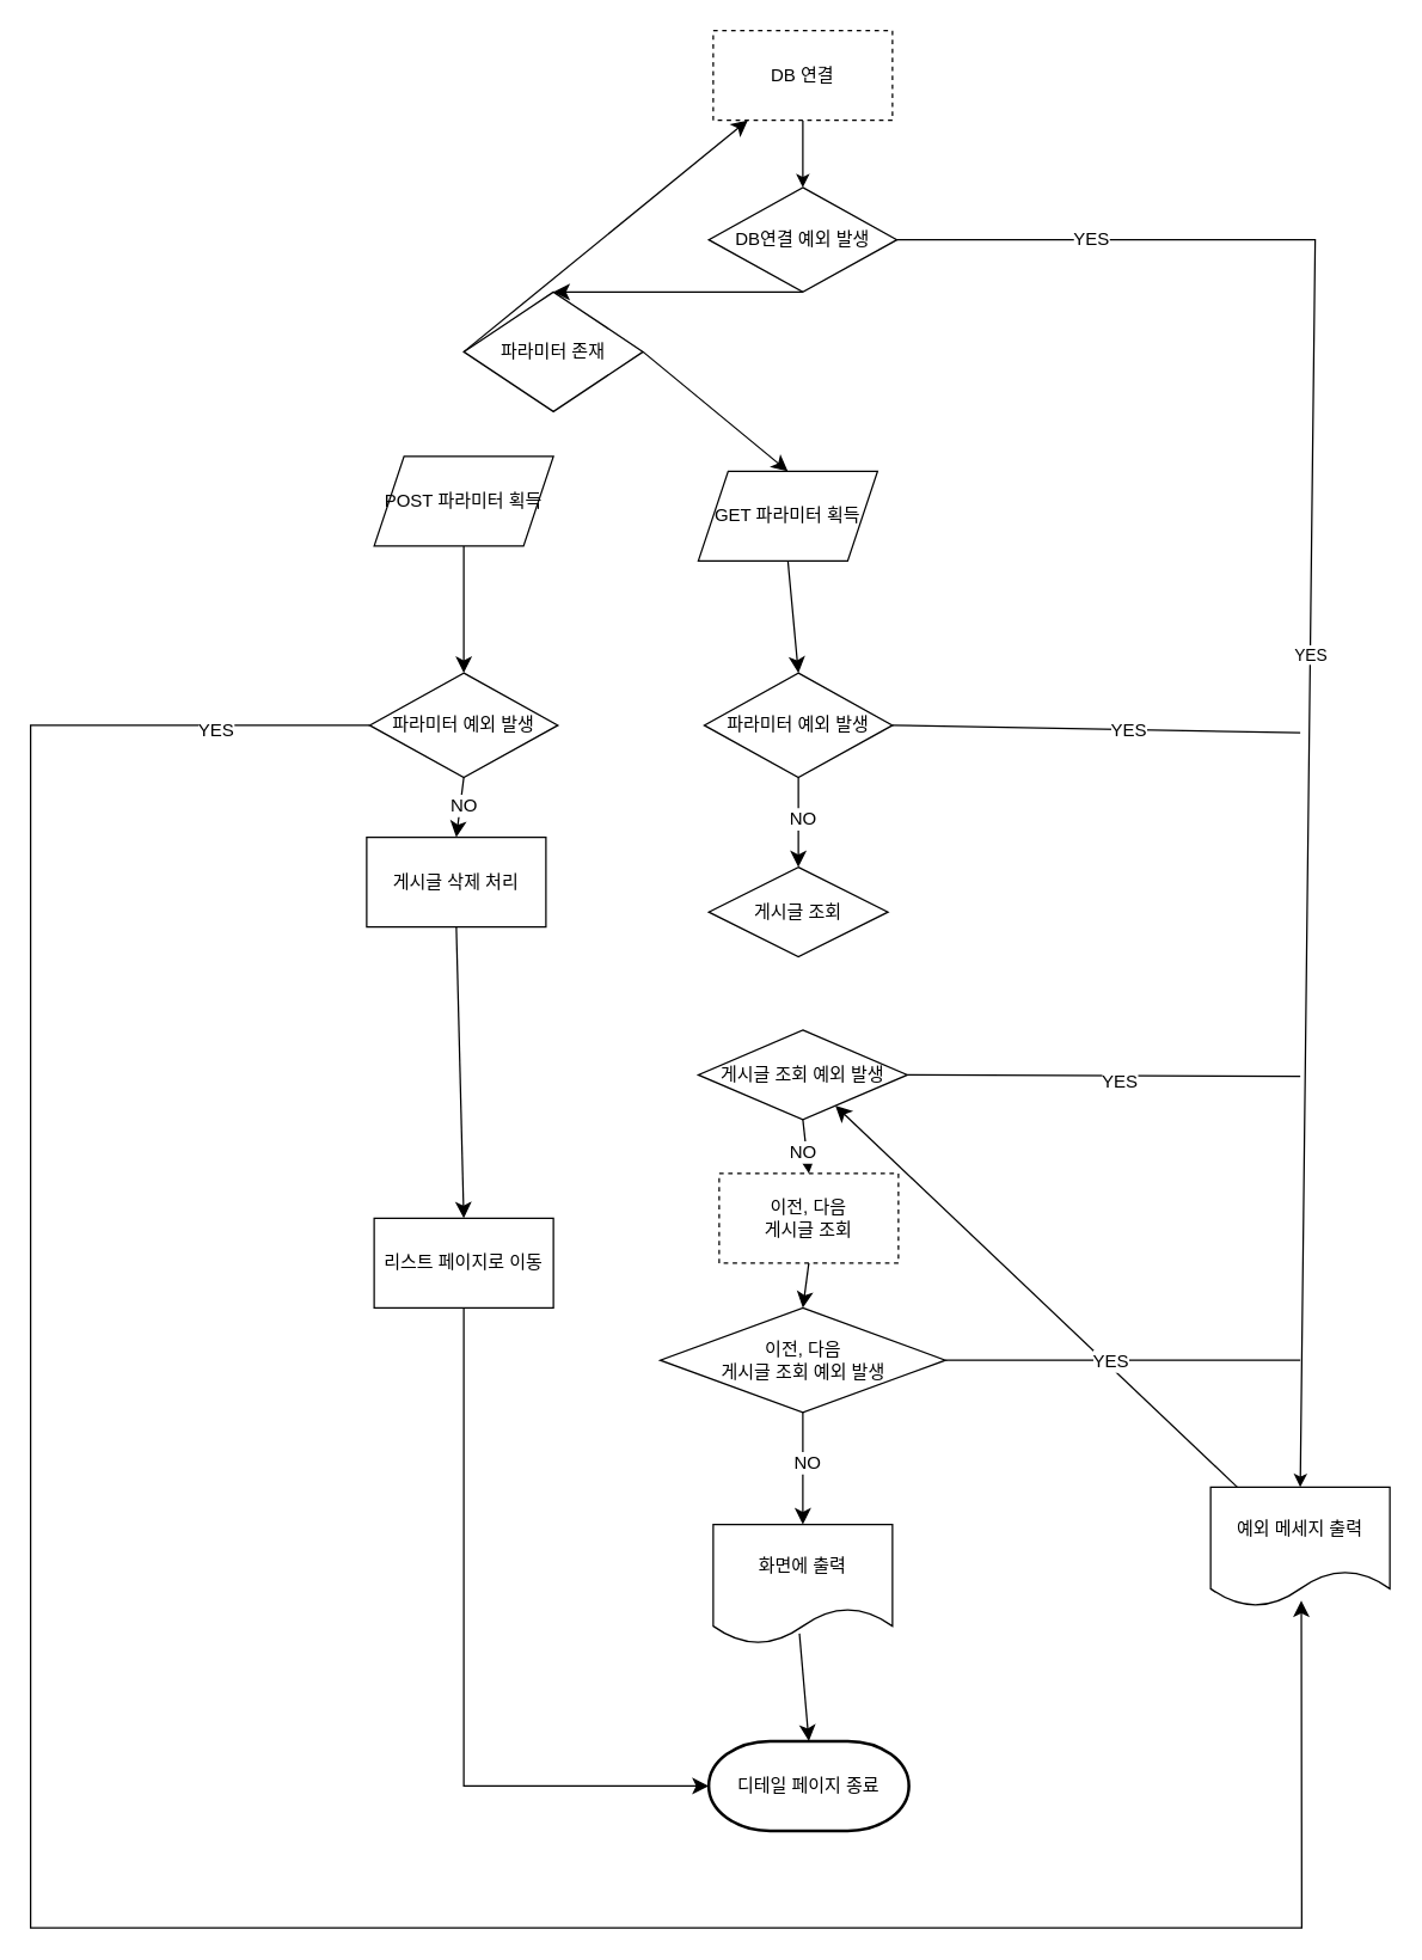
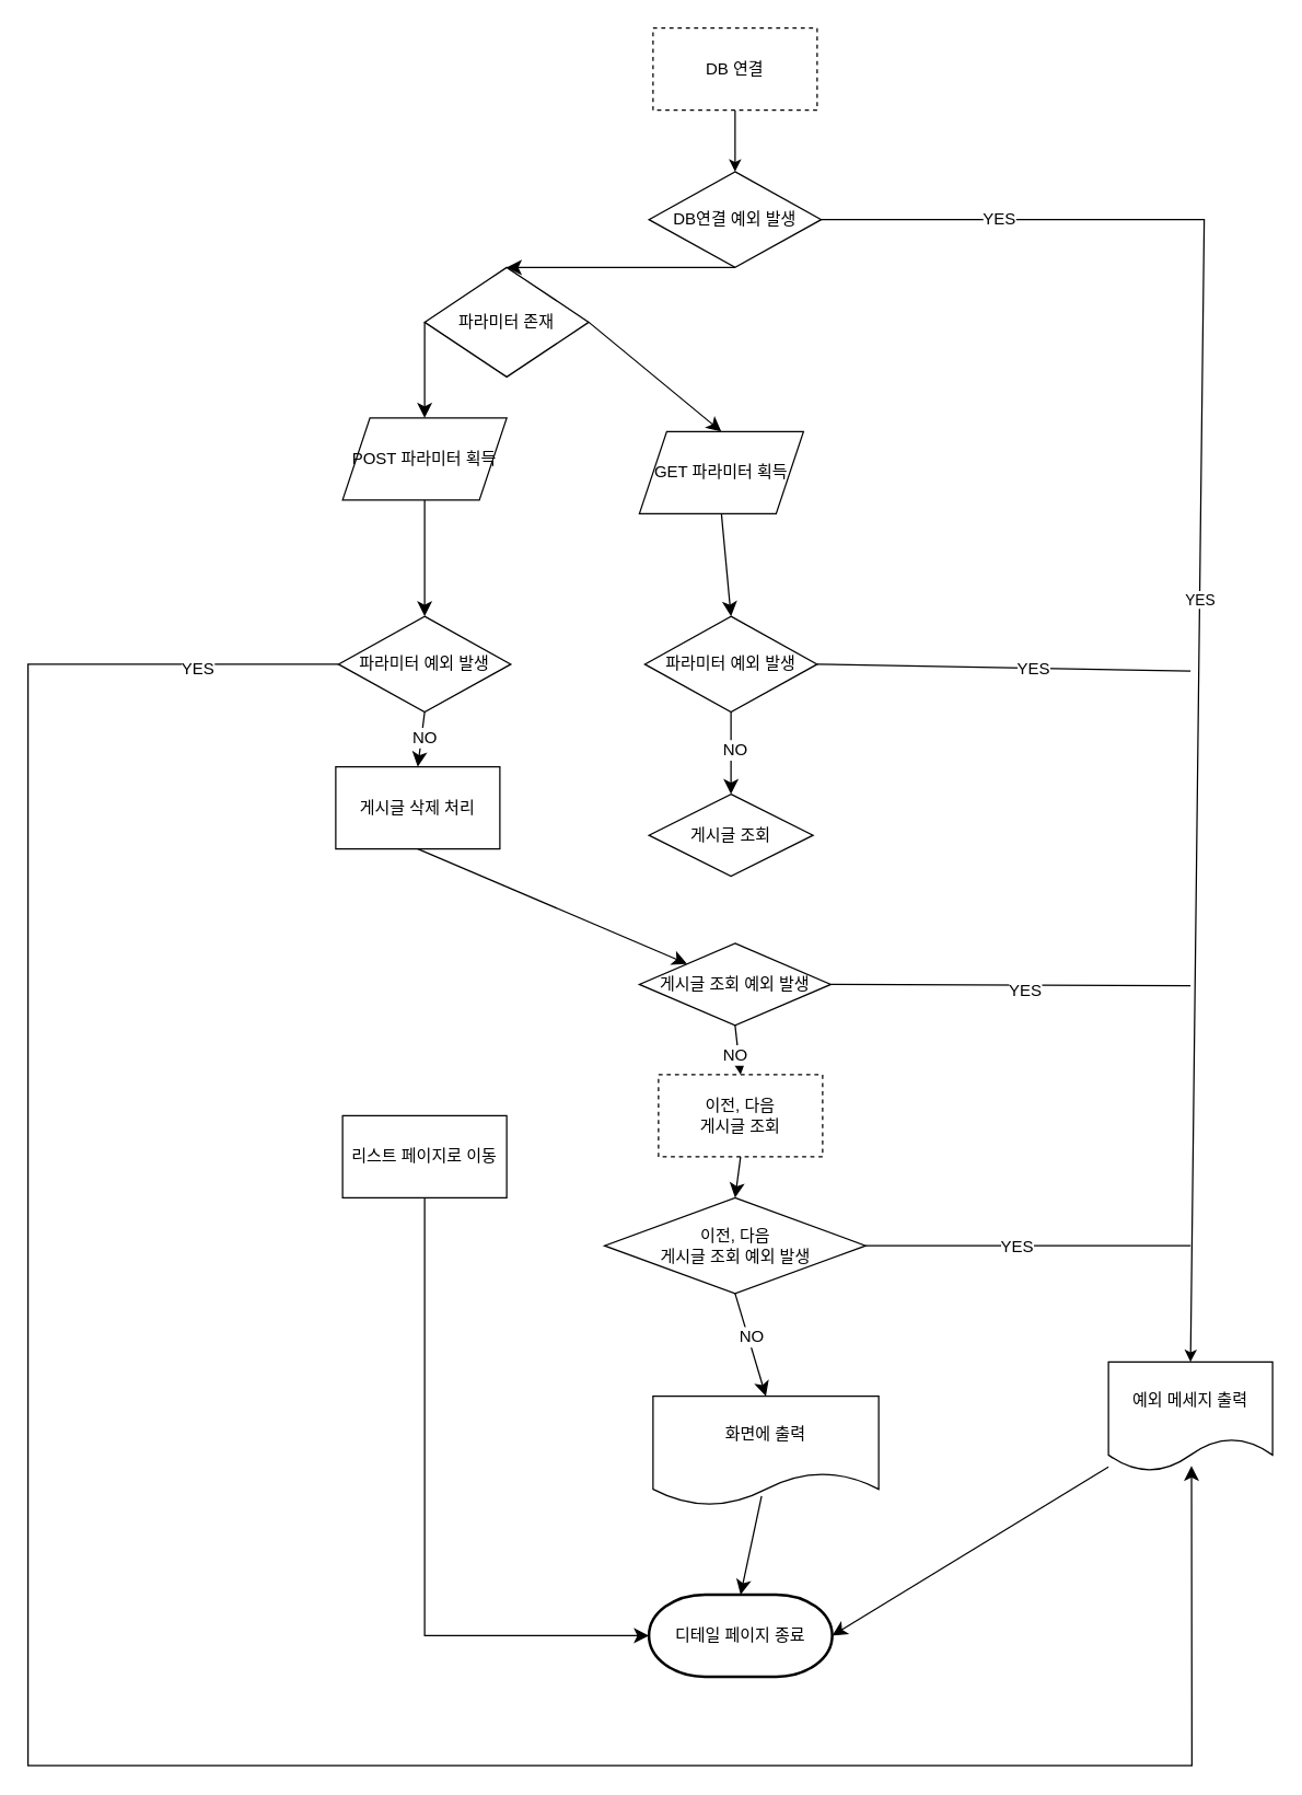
- <mxCell id="25" value="" style="endArrow=classic;html=1;rounded=0;fontSize=12;startSize=8;endSize=8;curved=1;exitX=0;exitY=0.5;exitDx=0;exitDy=0;" parent="1" source="37" target="3" edge="1"><mxGeometry width="50" height="50" relative="1" as="geometry"><mxPoint x="310" y="250" as="sourcePoint" /><mxPoint x="760" y="590" as="targetPoint" /></mxGeometry></mxCell>
+ <mxCell id="25" value="" style="endArrow=classic;html=1;rounded=0;fontSize=12;startSize=8;endSize=8;curved=1;entryX=0.5;entryY=0;entryDx=0;entryDy=0;exitX=0;exitY=0.5;exitDx=0;exitDy=0;" parent="1" source="37" target="24" edge="1"><mxGeometry width="50" height="50" relative="1" as="geometry"><mxPoint x="310" y="250" as="sourcePoint" /><mxPoint x="760" y="590" as="targetPoint" /></mxGeometry></mxCell>
- <mxCell id="47" value="" style="endArrow=classic;html=1;rounded=0;fontSize=12;startSize=8;endSize=8;curved=1;exitX=0.5;exitY=1;exitDx=0;exitDy=0;entryX=0.5;entryY=0;entryDx=0;entryDy=0;" parent="1" source="31" target="46" edge="1"><mxGeometry width="50" height="50" relative="1" as="geometry"><mxPoint x="430" y="670" as="sourcePoint" /><mxPoint x="480" y="620" as="targetPoint" /></mxGeometry></mxCell>
+ <mxCell id="47" value="" style="endArrow=classic;html=1;rounded=0;fontSize=12;startSize=8;endSize=8;curved=1;exitX=0.5;exitY=1;exitDx=0;exitDy=0;" parent="1" source="31" target="26" edge="1"><mxGeometry width="50" height="50" relative="1" as="geometry"><mxPoint x="430" y="670" as="sourcePoint" /><mxPoint x="480" y="620" as="targetPoint" /></mxGeometry></mxCell>
- <mxCell id="19" value="" style="endArrow=classic;html=1;rounded=0;fontSize=12;startSize=8;endSize=8;curved=1;" parent="1" source="8" target="26" edge="1"><mxGeometry width="50" height="50" relative="1" as="geometry"><mxPoint x="540" y="1080" as="sourcePoint" /><mxPoint x="590" y="1030" as="targetPoint" /></mxGeometry></mxCell>
+ <mxCell id="19" value="" style="endArrow=classic;html=1;rounded=0;fontSize=12;startSize=8;endSize=8;curved=1;entryX=1;entryY=0.5;entryDx=0;entryDy=0;entryPerimeter=0;" parent="1" source="8" target="17" edge="1"><mxGeometry width="50" height="50" relative="1" as="geometry"><mxPoint x="540" y="1080" as="sourcePoint" /><mxPoint x="590" y="1030" as="targetPoint" /></mxGeometry></mxCell>
- <mxCell id="16" value="화면에 출력" style="shape=document;whiteSpace=wrap;html=1;boundedLbl=1;" parent="1" vertex="1"><mxGeometry x="477" y="1020" width="120" height="80" as="geometry" /></mxCell>
+ <mxCell id="16" value="화면에 출력" style="shape=document;whiteSpace=wrap;html=1;boundedLbl=1;" parent="1" vertex="1"><mxGeometry x="477" y="1020" width="165" height="80" as="geometry" /></mxCell>
